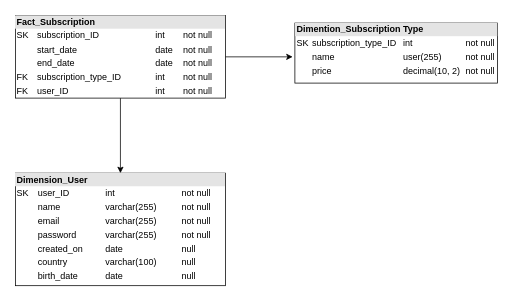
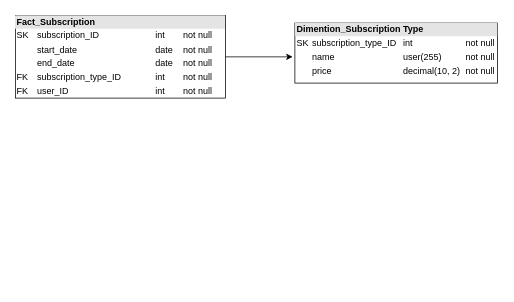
- <mxCell id="3" style="edgeStyle=orthogonalEdgeStyle;rounded=0;orthogonalLoop=1;jettySize=auto;html=1;entryX=0.5;entryY=0;entryDx=0;entryDy=0;" edge="1" parent="1" source="4" target="2"><mxGeometry relative="1" as="geometry" /></mxCell>
- <mxCell id="2" value="&lt;div style=&quot;box-sizing:border-box;width:100%;background:#e4e4e4;padding:2px;&quot;&gt;&lt;b&gt;Dimension_User&lt;/b&gt;&lt;/div&gt;&lt;table style=&quot;width:100%;font-size:1em;&quot; cellpadding=&quot;2&quot; cellspacing=&quot;0&quot;&gt;&lt;tbody&gt;&lt;tr&gt;&lt;td&gt;SK&lt;/td&gt;&lt;td&gt;user_ID&lt;/td&gt;&lt;td&gt;int&lt;/td&gt;&lt;td&gt;not null&lt;/td&gt;&lt;/tr&gt;&lt;tr&gt;&lt;td&gt;&lt;br&gt;&lt;/td&gt;&lt;td&gt;name&lt;/td&gt;&lt;td&gt;varchar(255)&lt;/td&gt;&lt;td&gt;not null&lt;/td&gt;&lt;/tr&gt;&lt;tr&gt;&lt;td&gt;&lt;/td&gt;&lt;td&gt;email&lt;/td&gt;&lt;td&gt;varchar(255)&lt;/td&gt;&lt;td&gt;not null&lt;/td&gt;&lt;/tr&gt;&lt;tr&gt;&lt;td&gt;&lt;/td&gt;&lt;td&gt;password&lt;/td&gt;&lt;td&gt;varchar(255)&lt;/td&gt;&lt;td&gt;not null&lt;/td&gt;&lt;/tr&gt;&lt;tr&gt;&lt;td&gt;&lt;br&gt;&lt;/td&gt;&lt;td&gt;created_on&lt;/td&gt;&lt;td&gt;date&lt;/td&gt;&lt;td&gt;null&lt;/td&gt;&lt;/tr&gt;&lt;tr&gt;&lt;td&gt;&lt;br&gt;&lt;/td&gt;&lt;td&gt;country&lt;/td&gt;&lt;td&gt;varchar(100)&lt;/td&gt;&lt;td&gt;null&lt;/td&gt;&lt;/tr&gt;&lt;tr&gt;&lt;td&gt;&lt;br&gt;&lt;/td&gt;&lt;td&gt;birth_date&lt;/td&gt;&lt;td&gt;date&lt;/td&gt;&lt;td&gt;null&lt;/td&gt;&lt;/tr&gt;&lt;/tbody&gt;&lt;/table&gt;" style="verticalAlign=top;align=left;overflow=fill;html=1;whiteSpace=wrap;strokeColor=default;fontFamily=Helvetica;fontSize=12;fontColor=default;fillColor=default;" parent="1" vertex="1"><mxGeometry x="20" y="230" width="280" height="150" as="geometry" /></mxCell>
